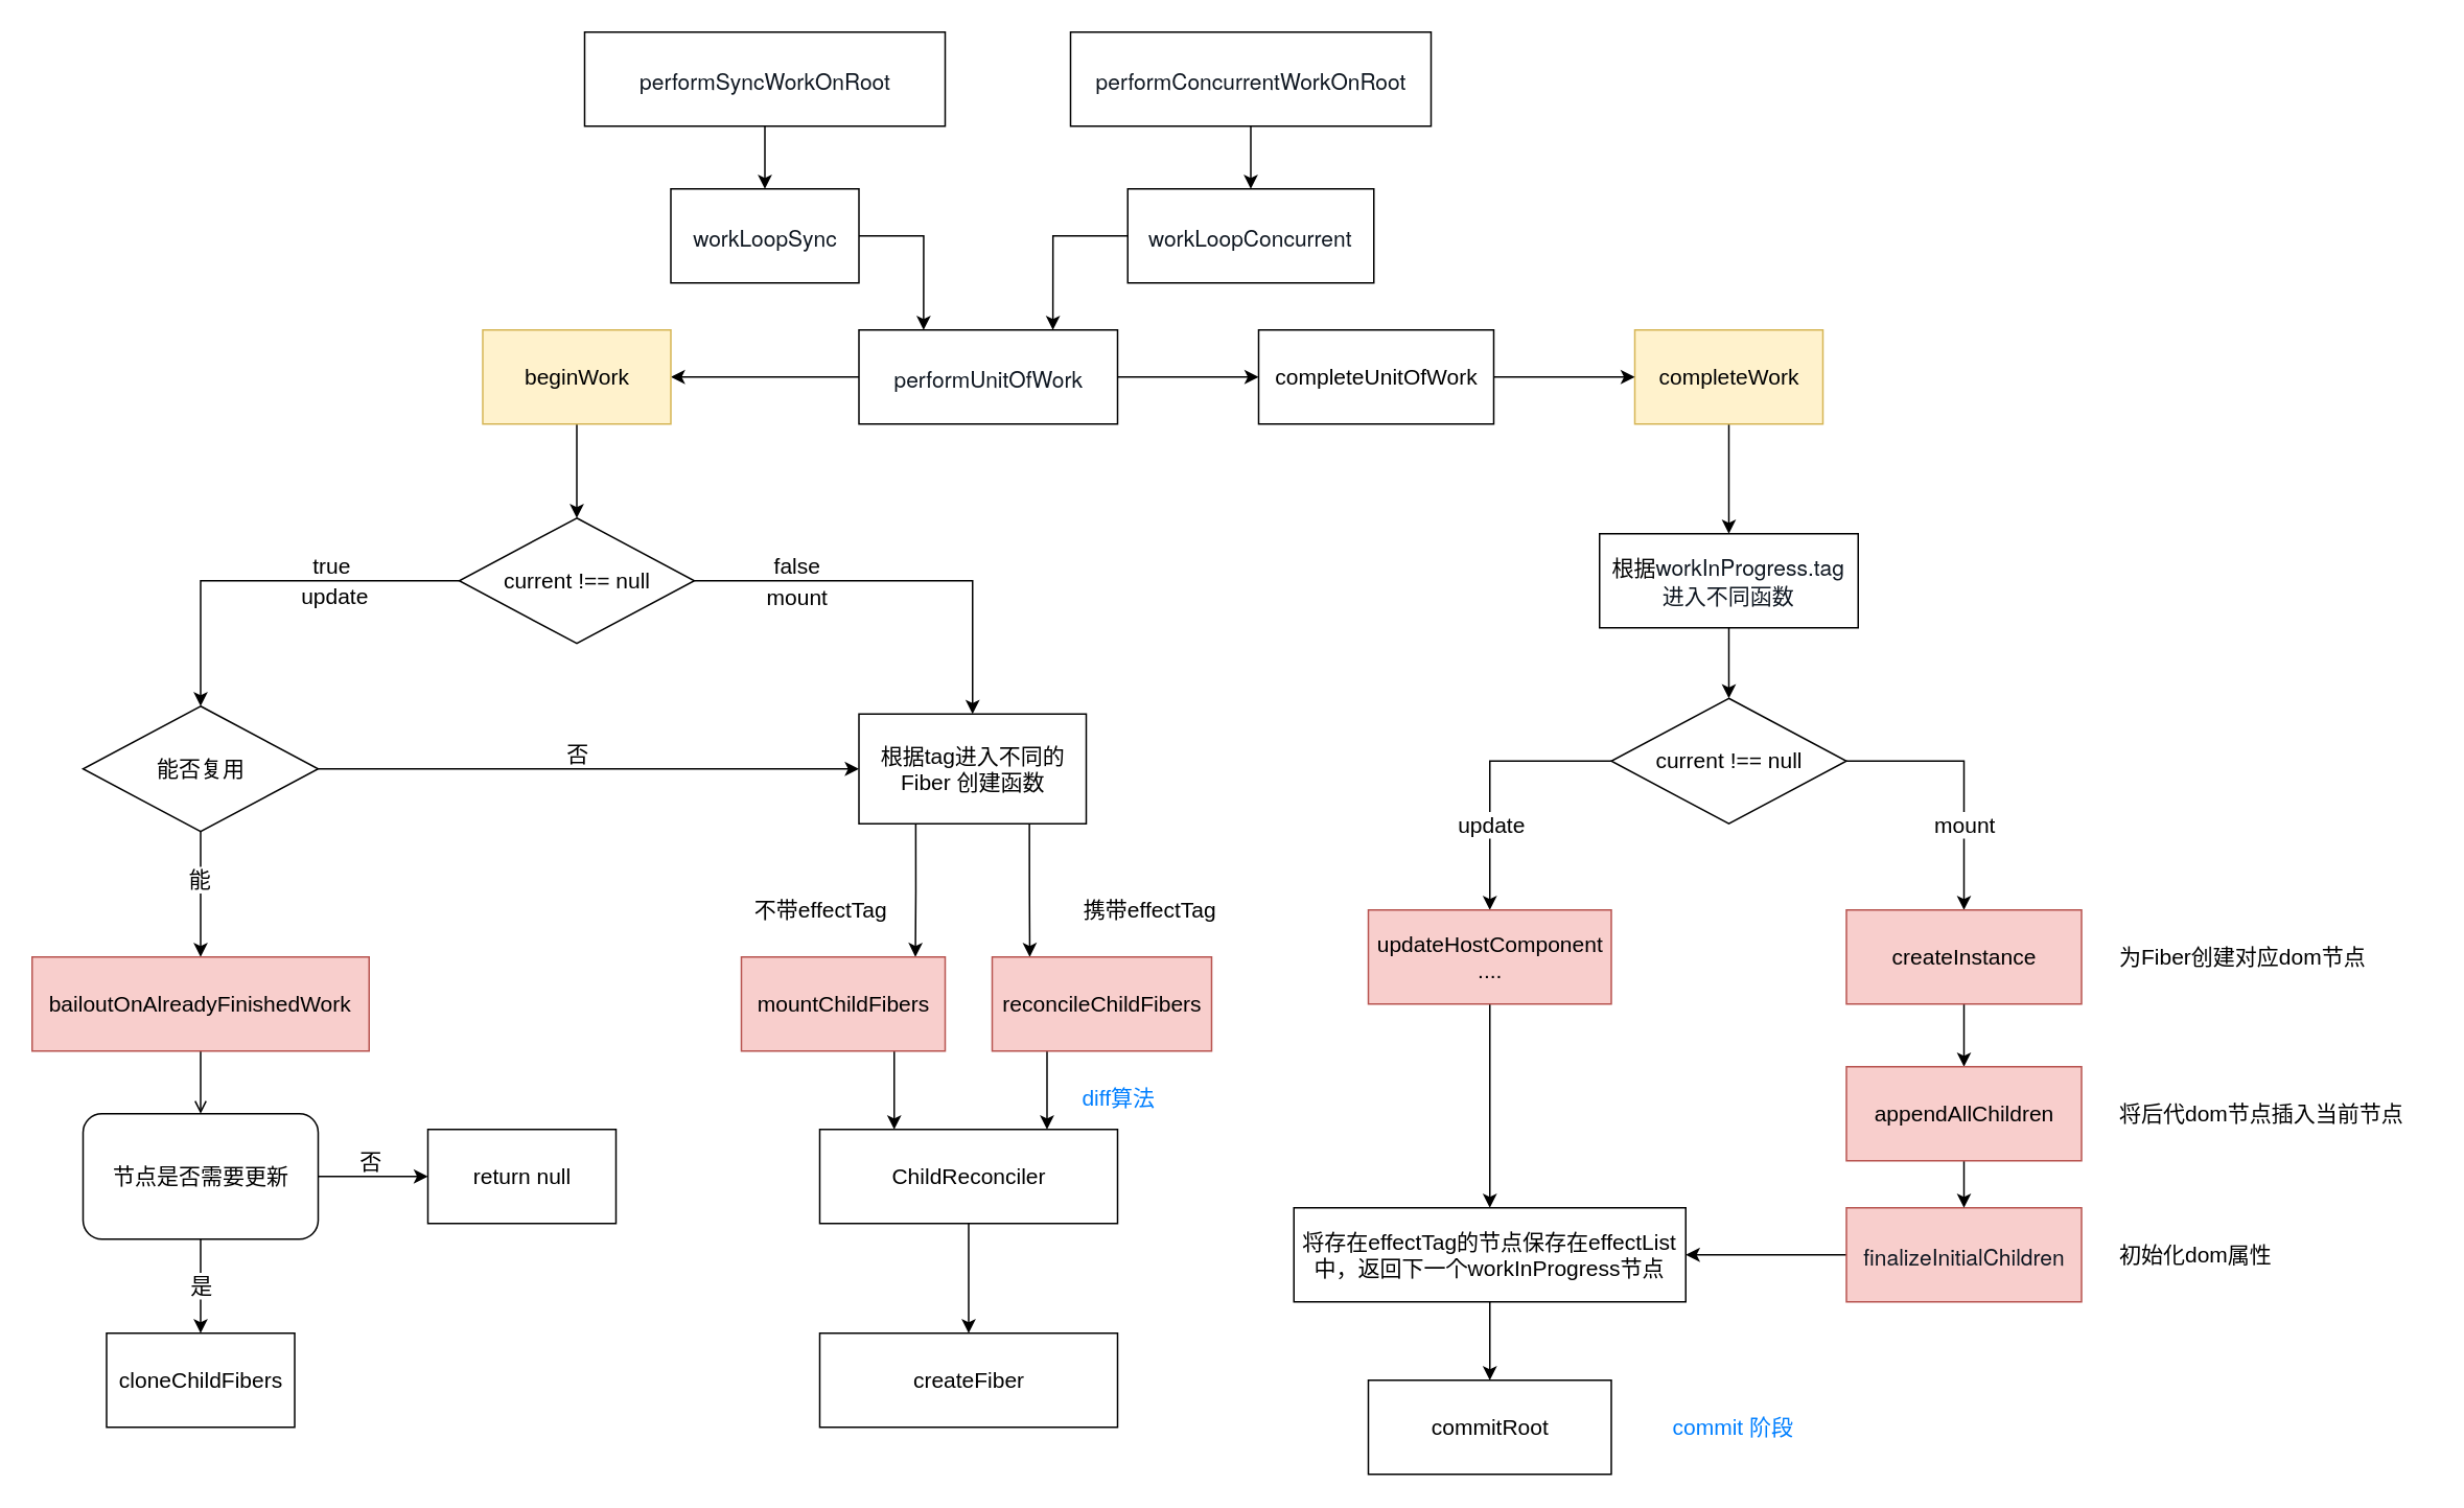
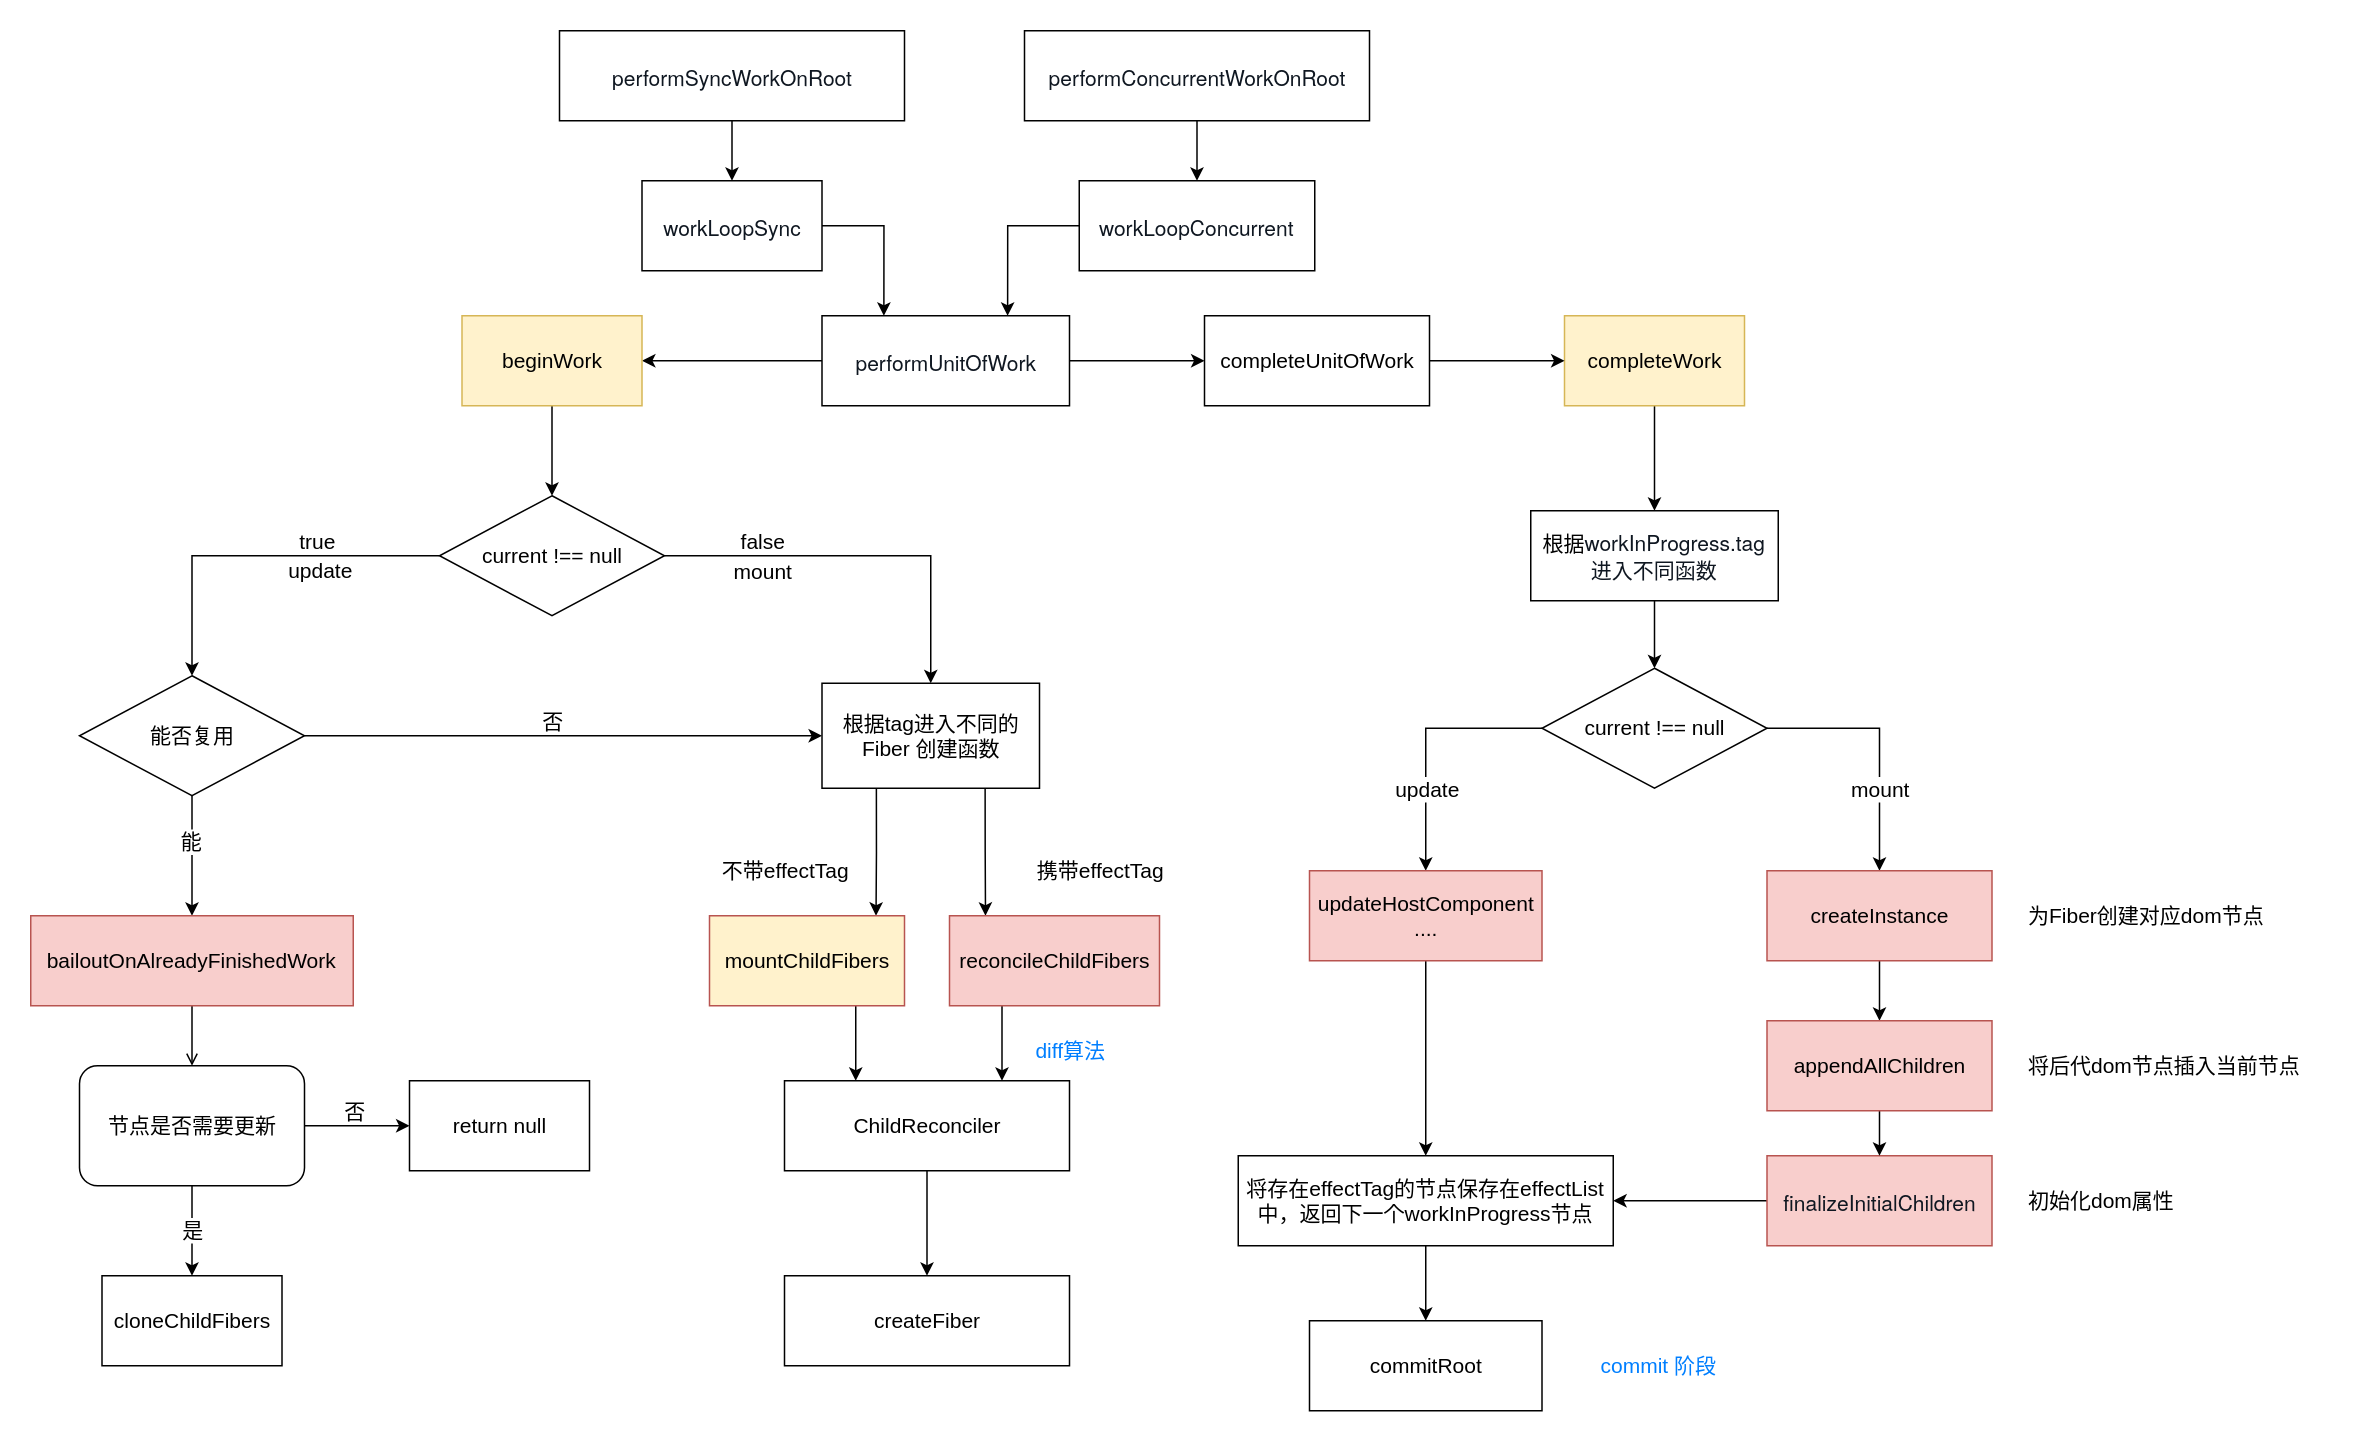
- <mxCell id="41" value="mountChildFibers" style="rounded=0;whiteSpace=wrap;html=1;fontSize=14;fillColor=#f8cecc;strokeColor=#b85450;" parent="1" vertex="1"><mxGeometry x="472.5" y="610" width="130" height="60" as="geometry" /></mxCell>
+ <mxCell id="41" value="mountChildFibers" style="rounded=0;whiteSpace=wrap;html=1;fontSize=14;fillColor=#fff2cc;strokeColor=#b85450;" parent="1" vertex="1"><mxGeometry x="472.5" y="610" width="130" height="60" as="geometry" /></mxCell>
